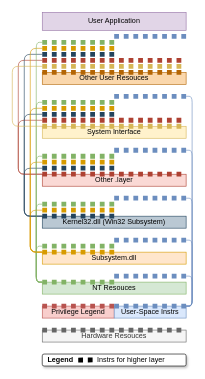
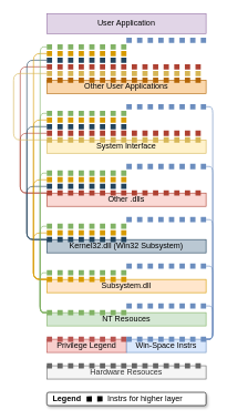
- <mxCell id="53" value="Other User Resouces" style="rounded=0;whiteSpace=wrap;html=1;fillColor=#fad7ac;strokeColor=#b46504;" vertex="1" parent="1"><mxGeometry x="70" y="120" width="240" height="20" as="geometry" /></mxCell>
+ <mxCell id="53" value="Other User Applications" style="rounded=0;whiteSpace=wrap;html=1;fillColor=#fad7ac;strokeColor=#b46504;" vertex="1" parent="1"><mxGeometry x="70" y="120" width="240" height="20" as="geometry" /></mxCell>
- <mxCell id="35" value="Other .layer" style="rounded=0;whiteSpace=wrap;html=1;fillColor=#fad9d5;strokeColor=#ae4132;" parent="1" vertex="1"><mxGeometry x="70" y="290" width="240" height="20" as="geometry" /></mxCell>
+ <mxCell id="35" value="Other .dlls" style="rounded=0;whiteSpace=wrap;html=1;fillColor=#fad9d5;strokeColor=#ae4132;" parent="1" vertex="1"><mxGeometry x="70" y="290" width="240" height="20" as="geometry" /></mxCell>
- <mxCell id="20" value="User-Space Instrs" style="rounded=0;whiteSpace=wrap;html=1;fillColor=#dae8fc;strokeColor=#6c8ebf;" parent="1" vertex="1"><mxGeometry x="190" y="510" width="120" height="20" as="geometry" /></mxCell>
+ <mxCell id="20" value="Win-Space Instrs" style="rounded=0;whiteSpace=wrap;html=1;fillColor=#dae8fc;strokeColor=#6c8ebf;" parent="1" vertex="1"><mxGeometry x="190" y="510" width="120" height="20" as="geometry" /></mxCell>
